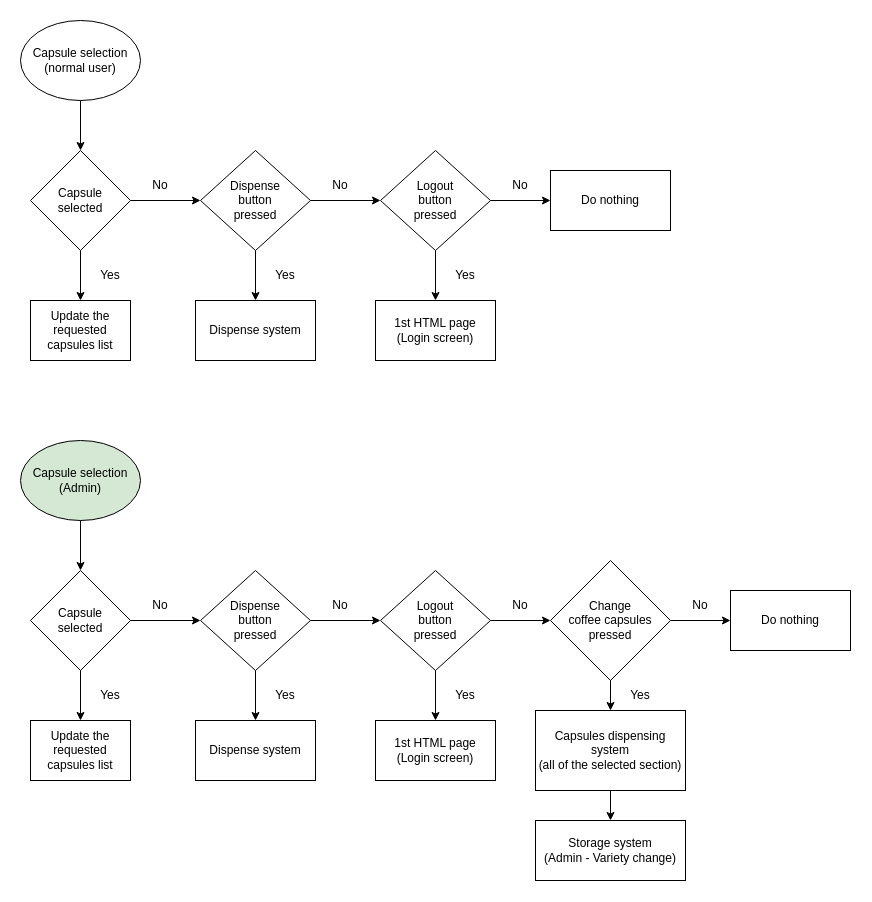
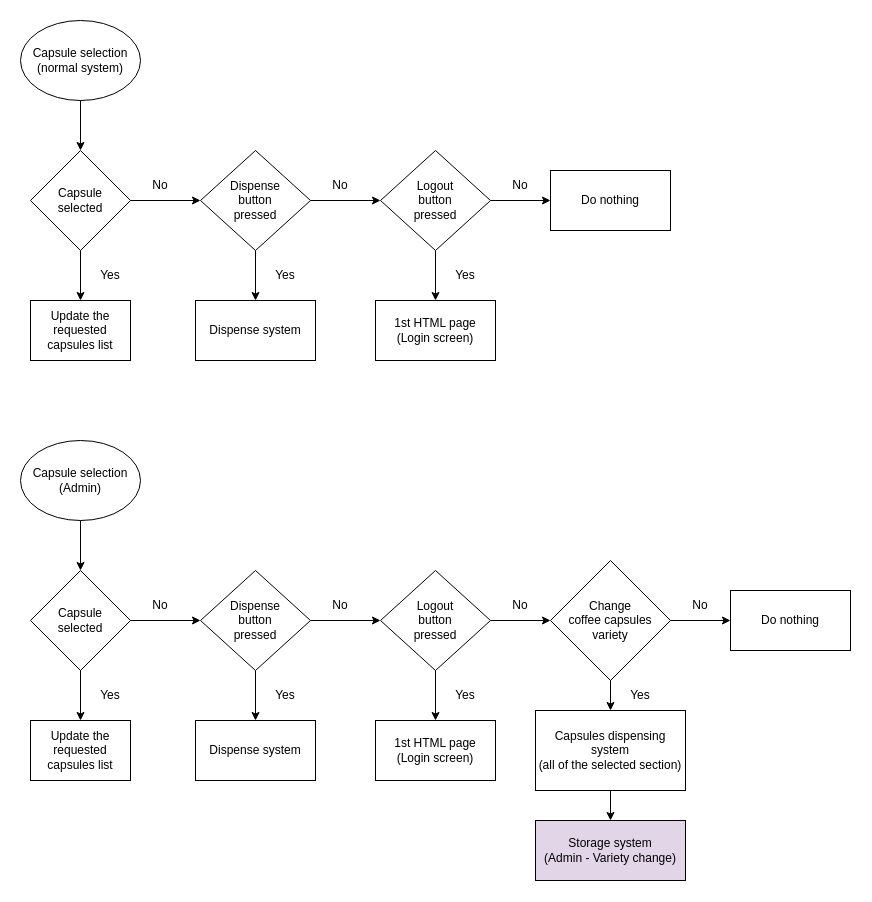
- <mxCell id="2" value="Capsule selection&lt;br&gt;(normal user)" style="ellipse;whiteSpace=wrap;html=1;" parent="1" vertex="1"><mxGeometry x="20" y="20" width="120" height="80" as="geometry" /></mxCell>
+ <mxCell id="2" value="Capsule selection&lt;br&gt;(normal system)" style="ellipse;whiteSpace=wrap;html=1;" parent="1" vertex="1"><mxGeometry x="20" y="20" width="120" height="80" as="geometry" /></mxCell>
- <mxCell id="23" value="Capsule selection&lt;br&gt;(Admin)" style="ellipse;whiteSpace=wrap;html=1;fillColor=#d5e8d4;" parent="1" vertex="1"><mxGeometry x="20" y="440" width="120" height="80" as="geometry" /></mxCell>
+ <mxCell id="23" value="Capsule selection&lt;br&gt;(Admin)" style="ellipse;whiteSpace=wrap;html=1;" parent="1" vertex="1"><mxGeometry x="20" y="440" width="120" height="80" as="geometry" /></mxCell>
- <mxCell id="43" value="Change&lt;br&gt;coffee capsules pressed" style="rhombus;whiteSpace=wrap;html=1;" parent="1" vertex="1"><mxGeometry x="550" y="560" width="120" height="120" as="geometry" /></mxCell>
+ <mxCell id="43" value="Change&lt;br&gt;coffee capsules variety" style="rhombus;whiteSpace=wrap;html=1;" parent="1" vertex="1"><mxGeometry x="550" y="560" width="120" height="120" as="geometry" /></mxCell>
- <mxCell id="44" value="&lt;span&gt;Storage system&lt;/span&gt;&lt;br&gt;&lt;span&gt;(Admin - Variety change)&lt;/span&gt;" style="rounded=0;whiteSpace=wrap;html=1;" parent="1" vertex="1"><mxGeometry x="535" y="820" width="150" height="60" as="geometry" /></mxCell>
+ <mxCell id="44" value="&lt;span&gt;Storage system&lt;/span&gt;&lt;br&gt;&lt;span&gt;(Admin - Variety change)&lt;/span&gt;" style="rounded=0;whiteSpace=wrap;html=1;fillColor=#e1d5e7;" parent="1" vertex="1"><mxGeometry x="535" y="820" width="150" height="60" as="geometry" /></mxCell>
